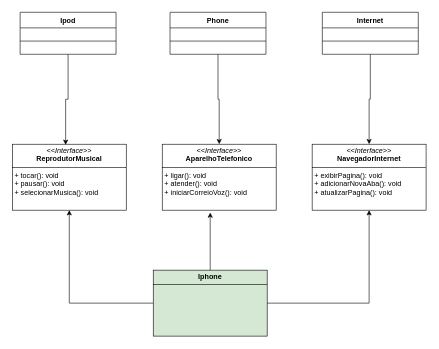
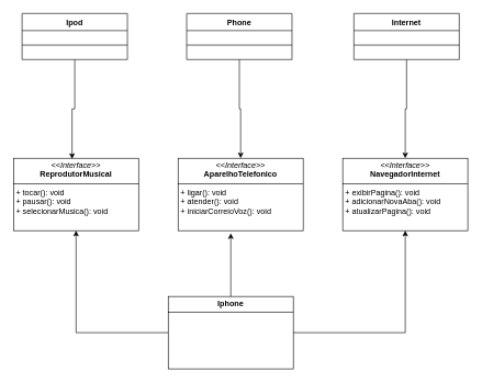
- <mxCell id="6" value="&lt;p style=&quot;margin:0px;margin-top:4px;text-align:center;&quot;&gt;&lt;b&gt;Iphone&lt;/b&gt;&lt;/p&gt;&lt;hr size=&quot;1&quot; style=&quot;border-style:solid;&quot;&gt;&lt;p style=&quot;margin:0px;margin-left:4px;&quot;&gt;&lt;/p&gt;&lt;p style=&quot;margin:0px;margin-left:4px;&quot;&gt;&lt;br&gt;&lt;/p&gt;" style="verticalAlign=top;align=left;overflow=fill;html=1;whiteSpace=wrap;fillColor=#d5e8d4;" parent="1" vertex="1"><mxGeometry x="255" y="450" width="190" height="110" as="geometry" /></mxCell>
+ <mxCell id="6" value="&lt;p style=&quot;margin:0px;margin-top:4px;text-align:center;&quot;&gt;&lt;b&gt;Iphone&lt;/b&gt;&lt;/p&gt;&lt;hr size=&quot;1&quot; style=&quot;border-style:solid;&quot;&gt;&lt;p style=&quot;margin:0px;margin-left:4px;&quot;&gt;&lt;/p&gt;&lt;p style=&quot;margin:0px;margin-left:4px;&quot;&gt;&lt;br&gt;&lt;/p&gt;" style="verticalAlign=top;align=left;overflow=fill;html=1;whiteSpace=wrap;" parent="1" vertex="1"><mxGeometry x="255" y="450" width="190" height="110" as="geometry" /></mxCell>
